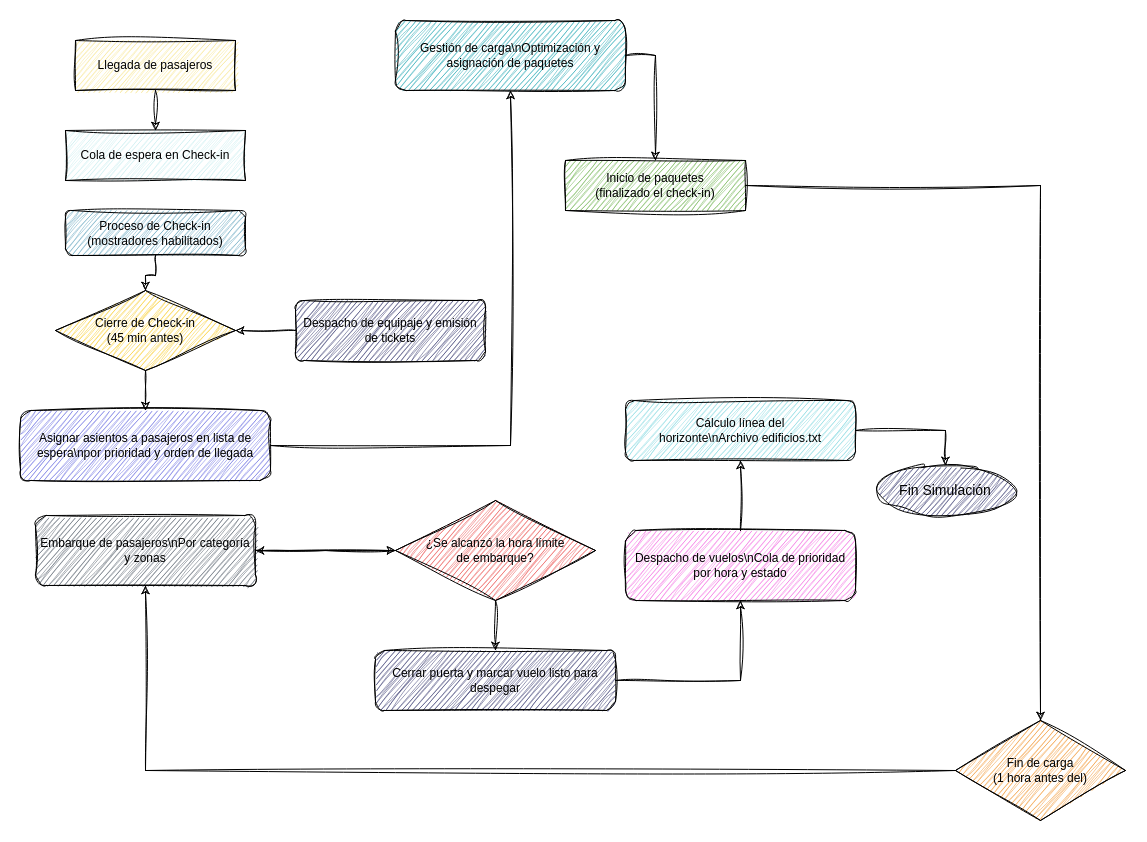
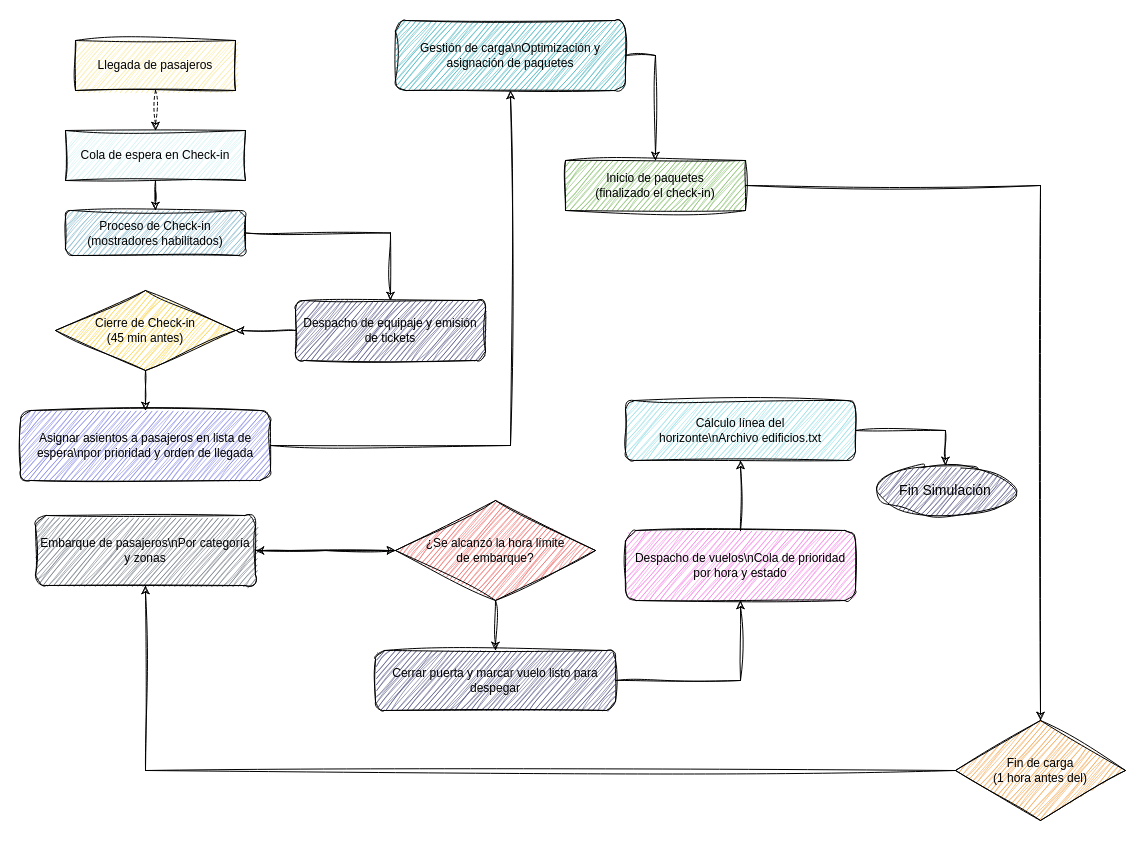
- <mxCell id="17" style="edgeStyle=orthogonalEdgeStyle;rounded=0;orthogonalLoop=1;jettySize=auto;html=1;sketch=1;curveFitting=1;jiggle=2;fontColor=#000000;" parent="1" source="2" target="3" edge="1"><mxGeometry relative="1" as="geometry" /></mxCell>
+ <mxCell id="17" style="edgeStyle=orthogonalEdgeStyle;rounded=0;orthogonalLoop=1;jettySize=auto;html=1;sketch=1;curveFitting=1;jiggle=2;fontColor=#000000;dashed=1;" parent="1" source="2" target="3" edge="1"><mxGeometry relative="1" as="geometry" /></mxCell>
+ <mxCell id="18" style="edgeStyle=orthogonalEdgeStyle;rounded=0;orthogonalLoop=1;jettySize=auto;html=1;sketch=1;curveFitting=1;jiggle=2;fontColor=#000000;" parent="1" source="3" target="4" edge="1"><mxGeometry relative="1" as="geometry" /></mxCell>
- <mxCell id="19" style="edgeStyle=orthogonalEdgeStyle;rounded=0;orthogonalLoop=1;jettySize=auto;html=1;sketch=1;curveFitting=1;jiggle=2;fontColor=#000000;" parent="1" source="4" target="6" edge="1"><mxGeometry relative="1" as="geometry" /></mxCell>
+ <mxCell id="19" style="edgeStyle=orthogonalEdgeStyle;rounded=0;orthogonalLoop=1;jettySize=auto;html=1;sketch=1;curveFitting=1;jiggle=2;fontColor=#000000;" parent="1" source="4" target="5" edge="1"><mxGeometry relative="1" as="geometry" /></mxCell>
